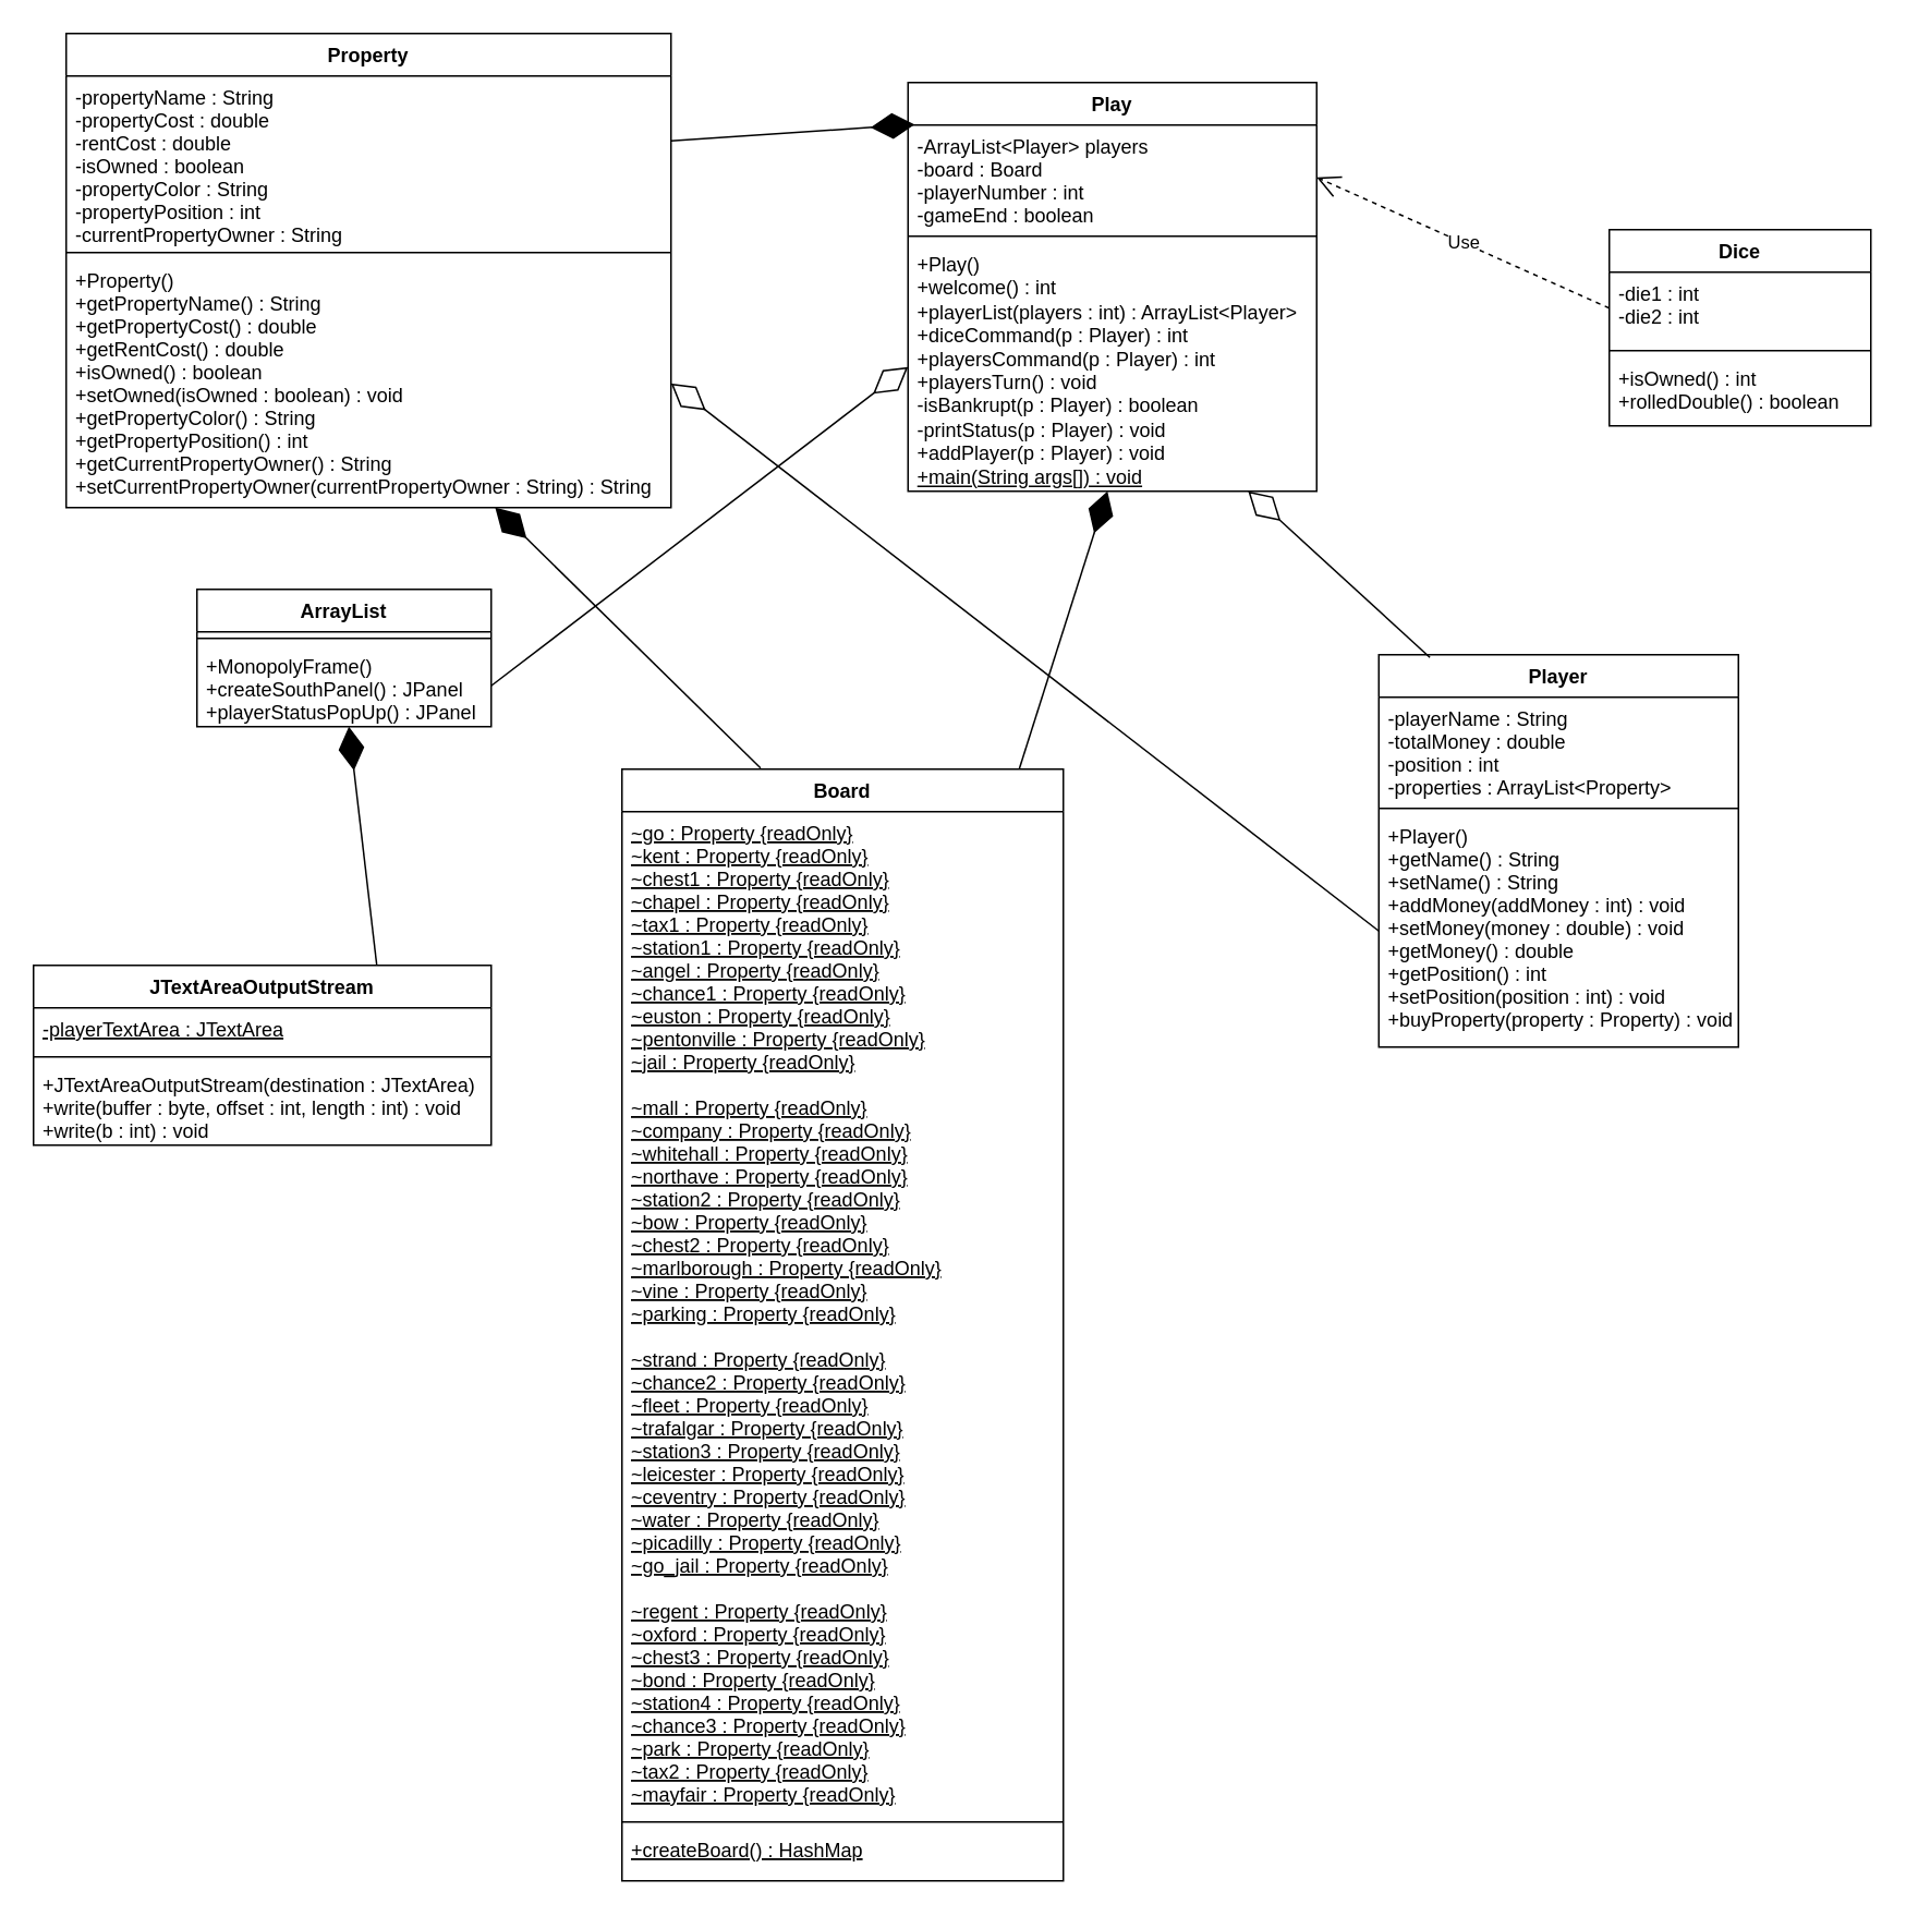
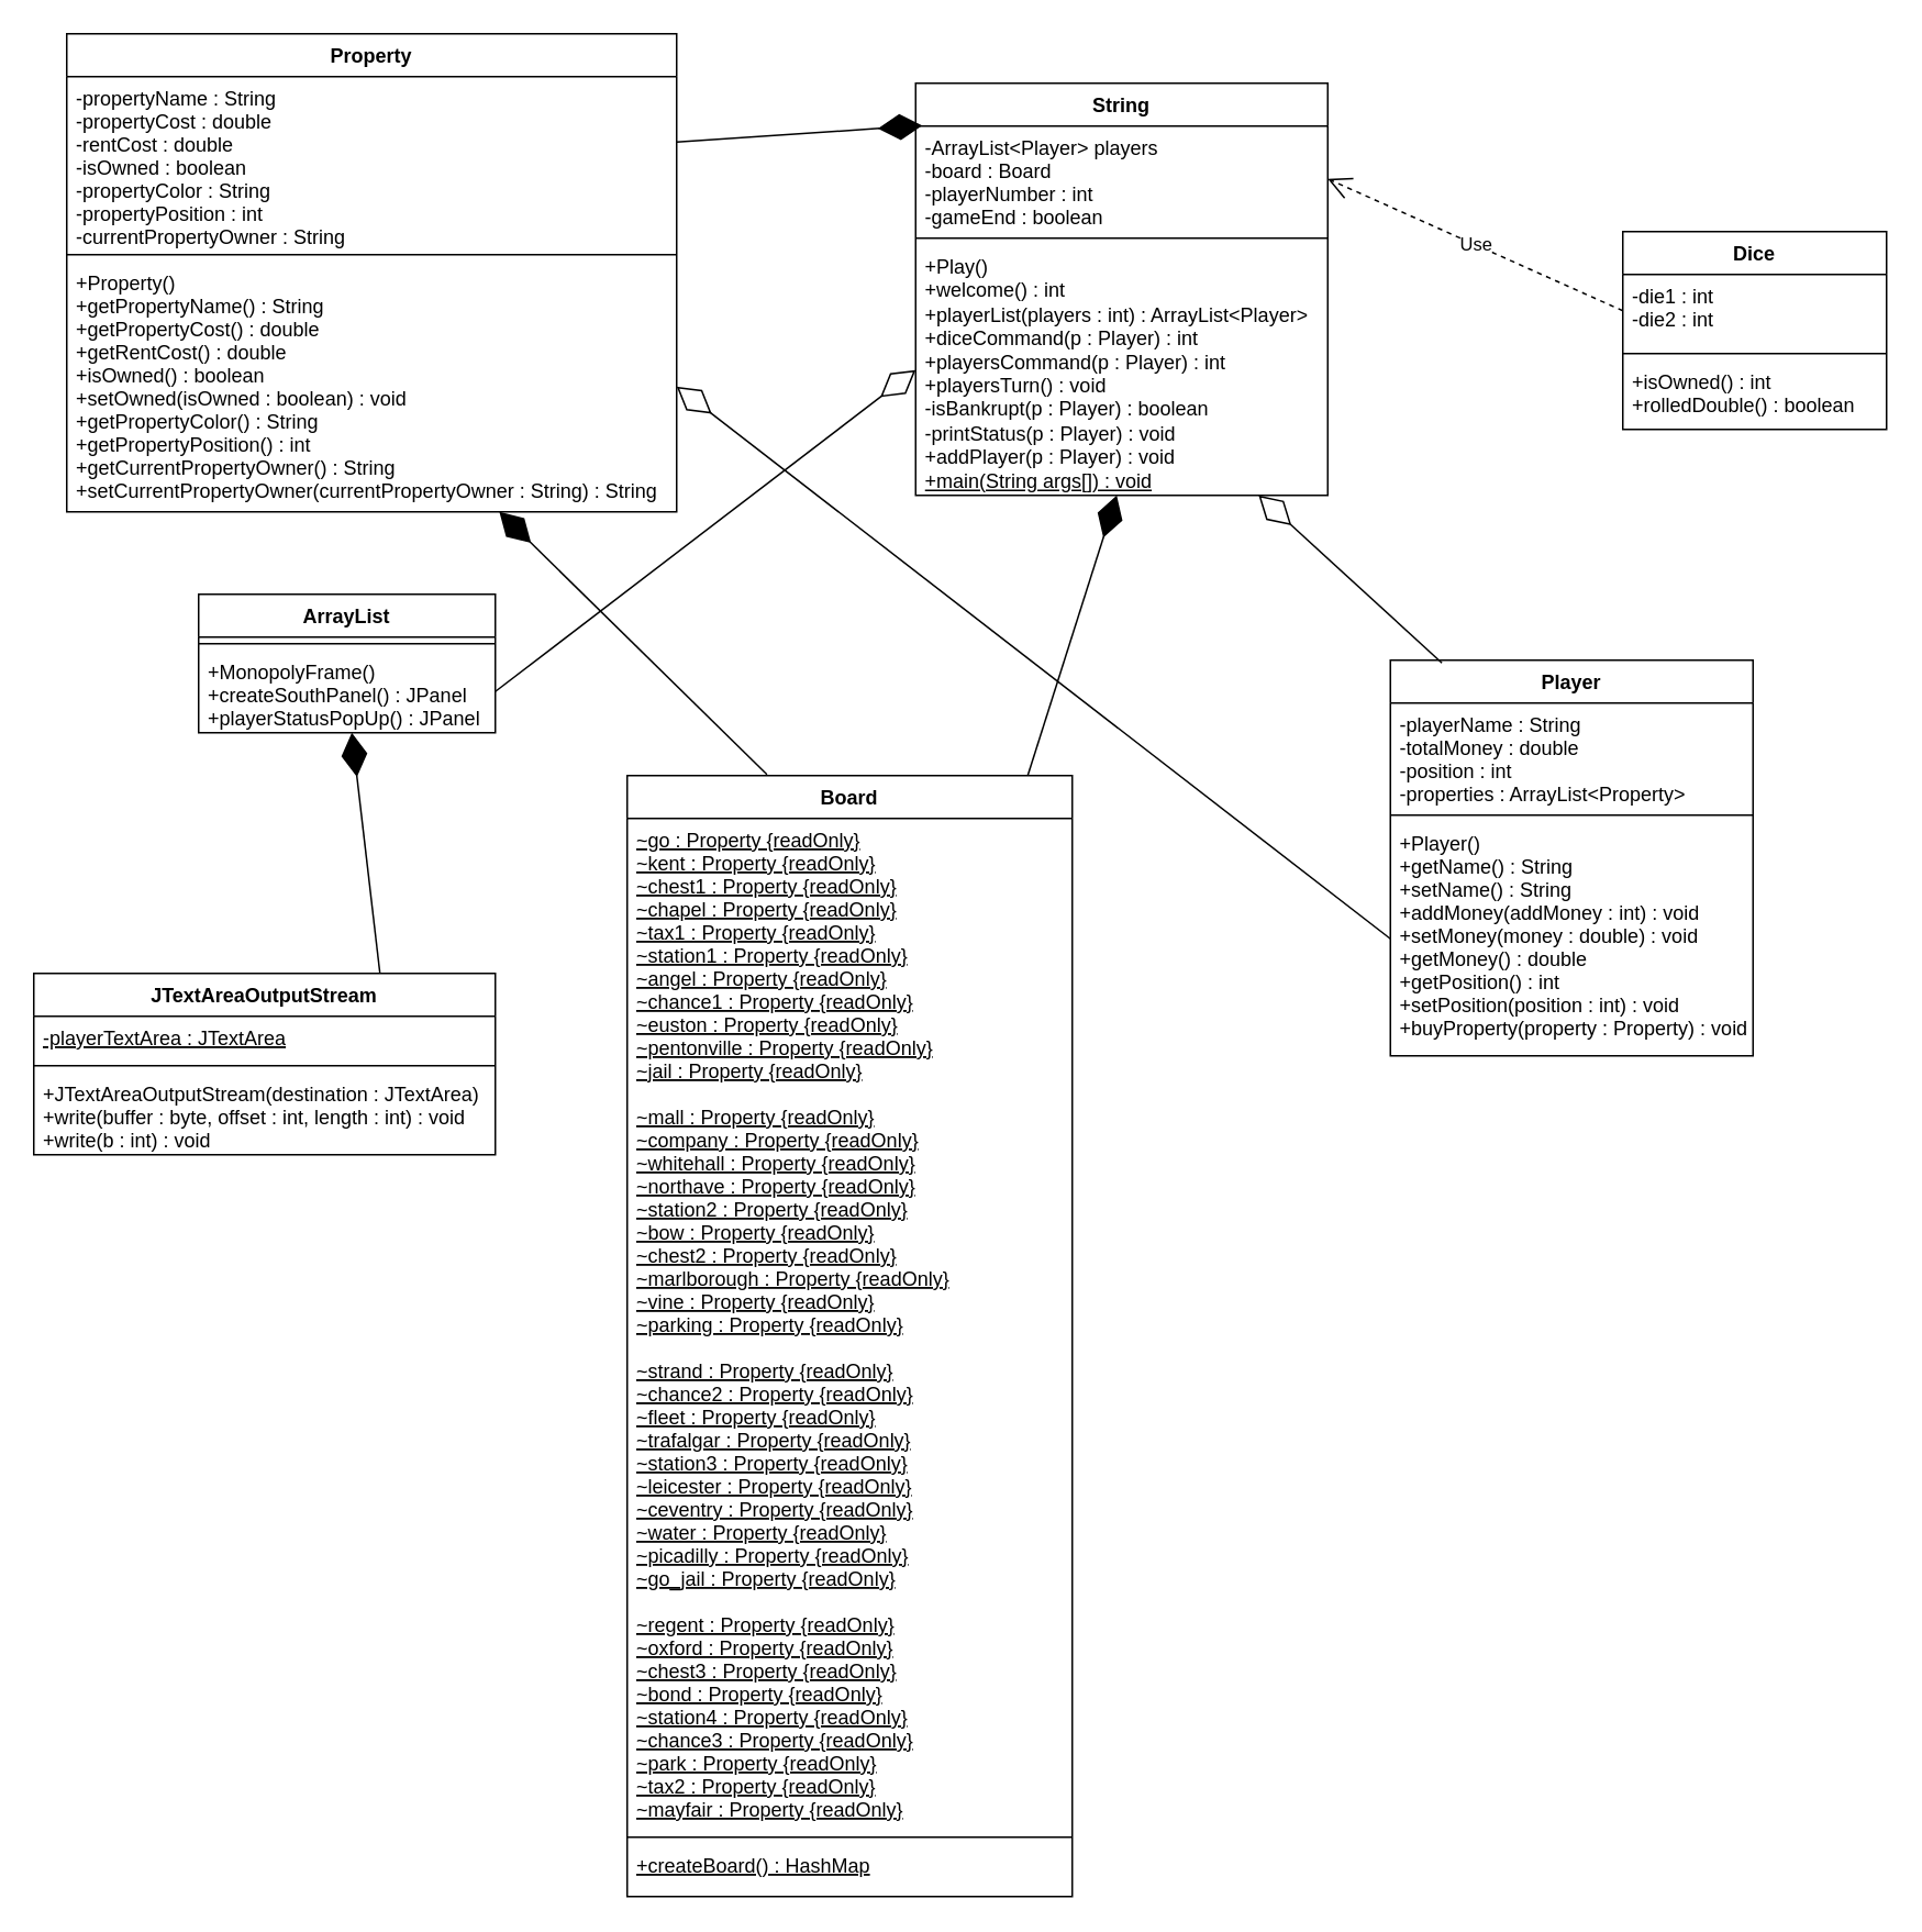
- <mxCell id="2" value="Play" style="swimlane;fontStyle=1;align=center;verticalAlign=top;childLayout=stackLayout;horizontal=1;startSize=26;horizontalStack=0;resizeParent=1;resizeParentMax=0;resizeLast=0;collapsible=1;marginBottom=0;" parent="1" vertex="1"><mxGeometry x="555" y="50" width="250" height="250" as="geometry" /></mxCell>
+ <mxCell id="2" value="String" style="swimlane;fontStyle=1;align=center;verticalAlign=top;childLayout=stackLayout;horizontal=1;startSize=26;horizontalStack=0;resizeParent=1;resizeParentMax=0;resizeLast=0;collapsible=1;marginBottom=0;" parent="1" vertex="1"><mxGeometry x="555" y="50" width="250" height="250" as="geometry" /></mxCell>
